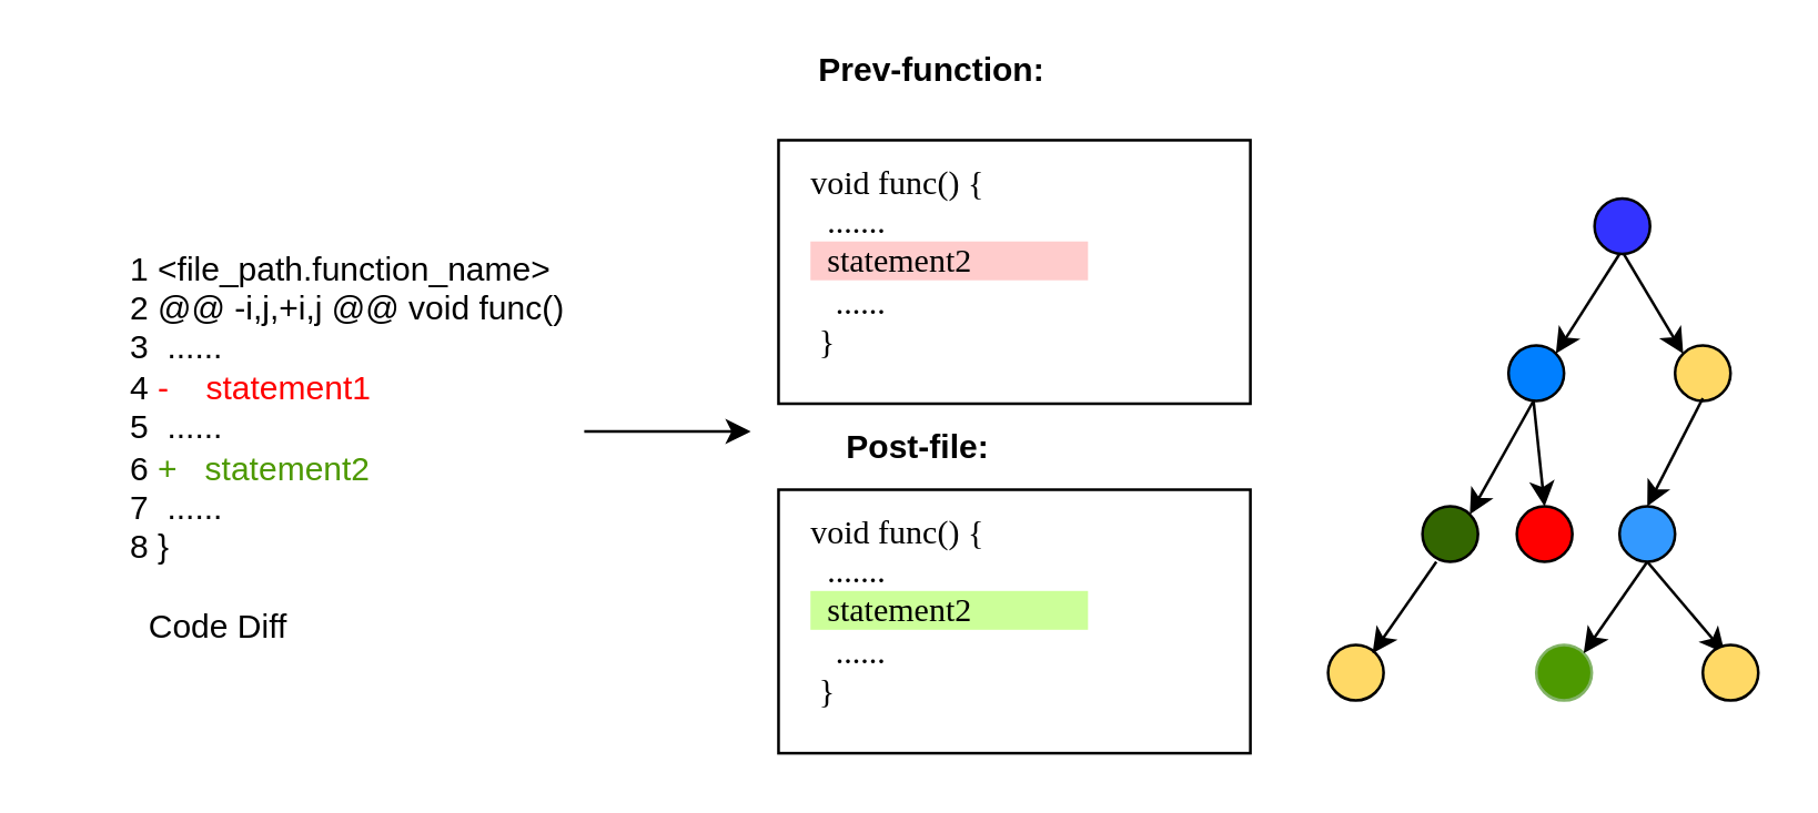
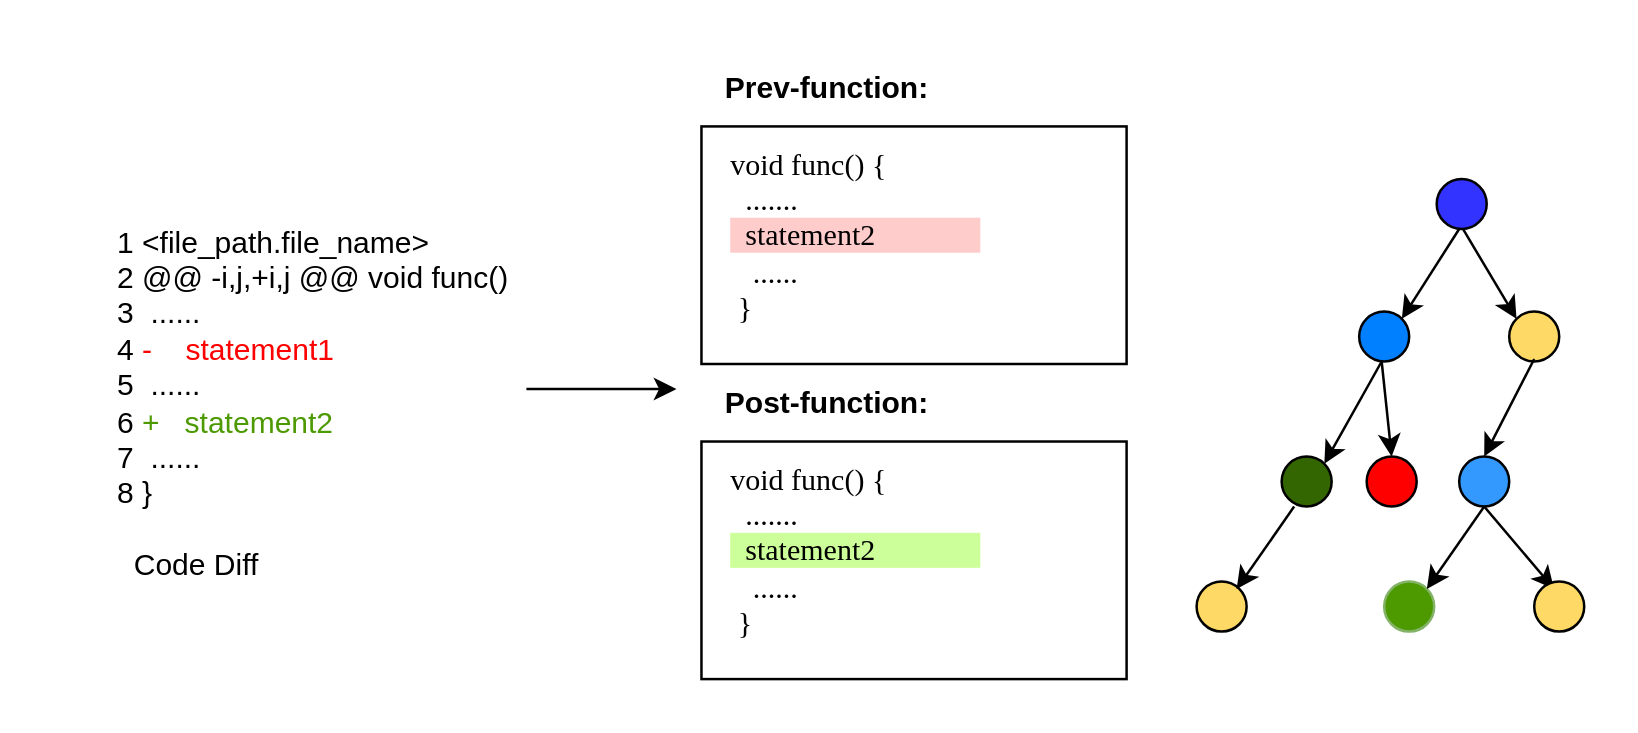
- <mxCell id="22" value="&lt;b&gt;Prev-function:&lt;/b&gt;" style="text;html=1;align=center;verticalAlign=middle;resizable=0;points=[];autosize=1;strokeColor=none;fillColor=none;" parent="1" vertex="1"><mxGeometry x="285" y="10" width="100" height="30" as="geometry" /></mxCell>
+ <mxCell id="22" value="&lt;b&gt;Prev-function:&lt;/b&gt;" style="text;html=1;align=center;verticalAlign=middle;resizable=0;points=[];autosize=1;strokeColor=none;fillColor=none;" parent="1" vertex="1"><mxGeometry x="280" y="20" width="100" height="30" as="geometry" /></mxCell>
- <mxCell id="20" value="&lt;div style=&quot;text-align: left;&quot;&gt;&lt;span style=&quot;background-color: initial;&quot;&gt;1 &amp;lt;file_path.function_name&amp;gt;&lt;/span&gt;&lt;/div&gt;&lt;div style=&quot;text-align: left;&quot;&gt;&lt;span style=&quot;background-color: initial;&quot;&gt;2 @@ -i,j,+i,j @@ void func()&lt;/span&gt;&lt;/div&gt;&lt;div style=&quot;text-align: left;&quot;&gt;3 &lt;span style=&quot;white-space: pre;&quot;&gt; &lt;/span&gt;......&lt;/div&gt;&lt;div style=&quot;text-align: left;&quot;&gt;4 &lt;font color=&quot;#ff0000&quot;&gt;- &lt;span style=&quot;white-space: pre;&quot;&gt;   &lt;/span&gt;statement1&lt;/font&gt;&lt;/div&gt;&lt;div style=&quot;text-align: left;&quot;&gt;5&amp;nbsp;&lt;span style=&quot;white-space: pre;&quot;&gt; &lt;/span&gt;......&lt;/div&gt;&lt;div style=&quot;text-align: left;&quot;&gt;6 &lt;font color=&quot;#4d9900&quot;&gt;+&amp;nbsp; &amp;nbsp;statement2&lt;/font&gt;&lt;/div&gt;&lt;div style=&quot;text-align: left;&quot;&gt;7&amp;nbsp;&lt;span style=&quot;white-space: pre;&quot;&gt; &lt;/span&gt;......&lt;/div&gt;&lt;div style=&quot;text-align: left;&quot;&gt;8 }&lt;/div&gt;&lt;div style=&quot;text-align: left;&quot;&gt;&lt;span style=&quot;white-space: pre;&quot;&gt; &lt;/span&gt;&lt;span style=&quot;white-space: pre;&quot;&gt; &lt;/span&gt;&amp;nbsp;&lt;/div&gt;&lt;div style=&quot;text-align: left;&quot;&gt;&lt;span style=&quot;white-space: pre;&quot;&gt; &lt;/span&gt;&lt;span style=&quot;white-space: pre;&quot;&gt; &lt;/span&gt;Code Diff&lt;br&gt;&lt;/div&gt;" style="text;html=1;strokeColor=none;fillColor=none;align=center;verticalAlign=middle;whiteSpace=wrap;rounded=0;" parent="1" vertex="1"><mxGeometry x="20" y="86" width="210" height="150" as="geometry" /></mxCell>
+ <mxCell id="20" value="&lt;div style=&quot;text-align: left;&quot;&gt;&lt;span style=&quot;background-color: initial;&quot;&gt;1 &amp;lt;file_path.file_name&amp;gt;&lt;/span&gt;&lt;/div&gt;&lt;div style=&quot;text-align: left;&quot;&gt;&lt;span style=&quot;background-color: initial;&quot;&gt;2 @@ -i,j,+i,j @@ void func()&lt;/span&gt;&lt;/div&gt;&lt;div style=&quot;text-align: left;&quot;&gt;3 &lt;span style=&quot;white-space: pre;&quot;&gt; &lt;/span&gt;......&lt;/div&gt;&lt;div style=&quot;text-align: left;&quot;&gt;4 &lt;font color=&quot;#ff0000&quot;&gt;- &lt;span style=&quot;white-space: pre;&quot;&gt;   &lt;/span&gt;statement1&lt;/font&gt;&lt;/div&gt;&lt;div style=&quot;text-align: left;&quot;&gt;5&amp;nbsp;&lt;span style=&quot;white-space: pre;&quot;&gt; &lt;/span&gt;......&lt;/div&gt;&lt;div style=&quot;text-align: left;&quot;&gt;6 &lt;font color=&quot;#4d9900&quot;&gt;+&amp;nbsp; &amp;nbsp;statement2&lt;/font&gt;&lt;/div&gt;&lt;div style=&quot;text-align: left;&quot;&gt;7&amp;nbsp;&lt;span style=&quot;white-space: pre;&quot;&gt; &lt;/span&gt;......&lt;/div&gt;&lt;div style=&quot;text-align: left;&quot;&gt;8 }&lt;/div&gt;&lt;div style=&quot;text-align: left;&quot;&gt;&lt;span style=&quot;white-space: pre;&quot;&gt; &lt;/span&gt;&lt;span style=&quot;white-space: pre;&quot;&gt; &lt;/span&gt;&amp;nbsp;&lt;/div&gt;&lt;div style=&quot;text-align: left;&quot;&gt;&lt;span style=&quot;white-space: pre;&quot;&gt; &lt;/span&gt;&lt;span style=&quot;white-space: pre;&quot;&gt; &lt;/span&gt;Code Diff&lt;br&gt;&lt;/div&gt;" style="text;html=1;strokeColor=none;fillColor=none;align=center;verticalAlign=middle;whiteSpace=wrap;rounded=0;" parent="1" vertex="1"><mxGeometry x="20" y="86" width="210" height="150" as="geometry" /></mxCell>
- <mxCell id="23" value="&lt;b&gt;Post-file:&lt;/b&gt;" style="text;html=1;align=center;verticalAlign=middle;resizable=0;points=[];autosize=1;strokeColor=none;fillColor=none;" parent="1" vertex="1"><mxGeometry x="280" y="146" width="100" height="30" as="geometry" /></mxCell>
+ <mxCell id="23" value="&lt;b&gt;Post-function:&lt;/b&gt;" style="text;html=1;align=center;verticalAlign=middle;resizable=0;points=[];autosize=1;strokeColor=none;fillColor=none;" parent="1" vertex="1"><mxGeometry x="280" y="146" width="100" height="30" as="geometry" /></mxCell>
